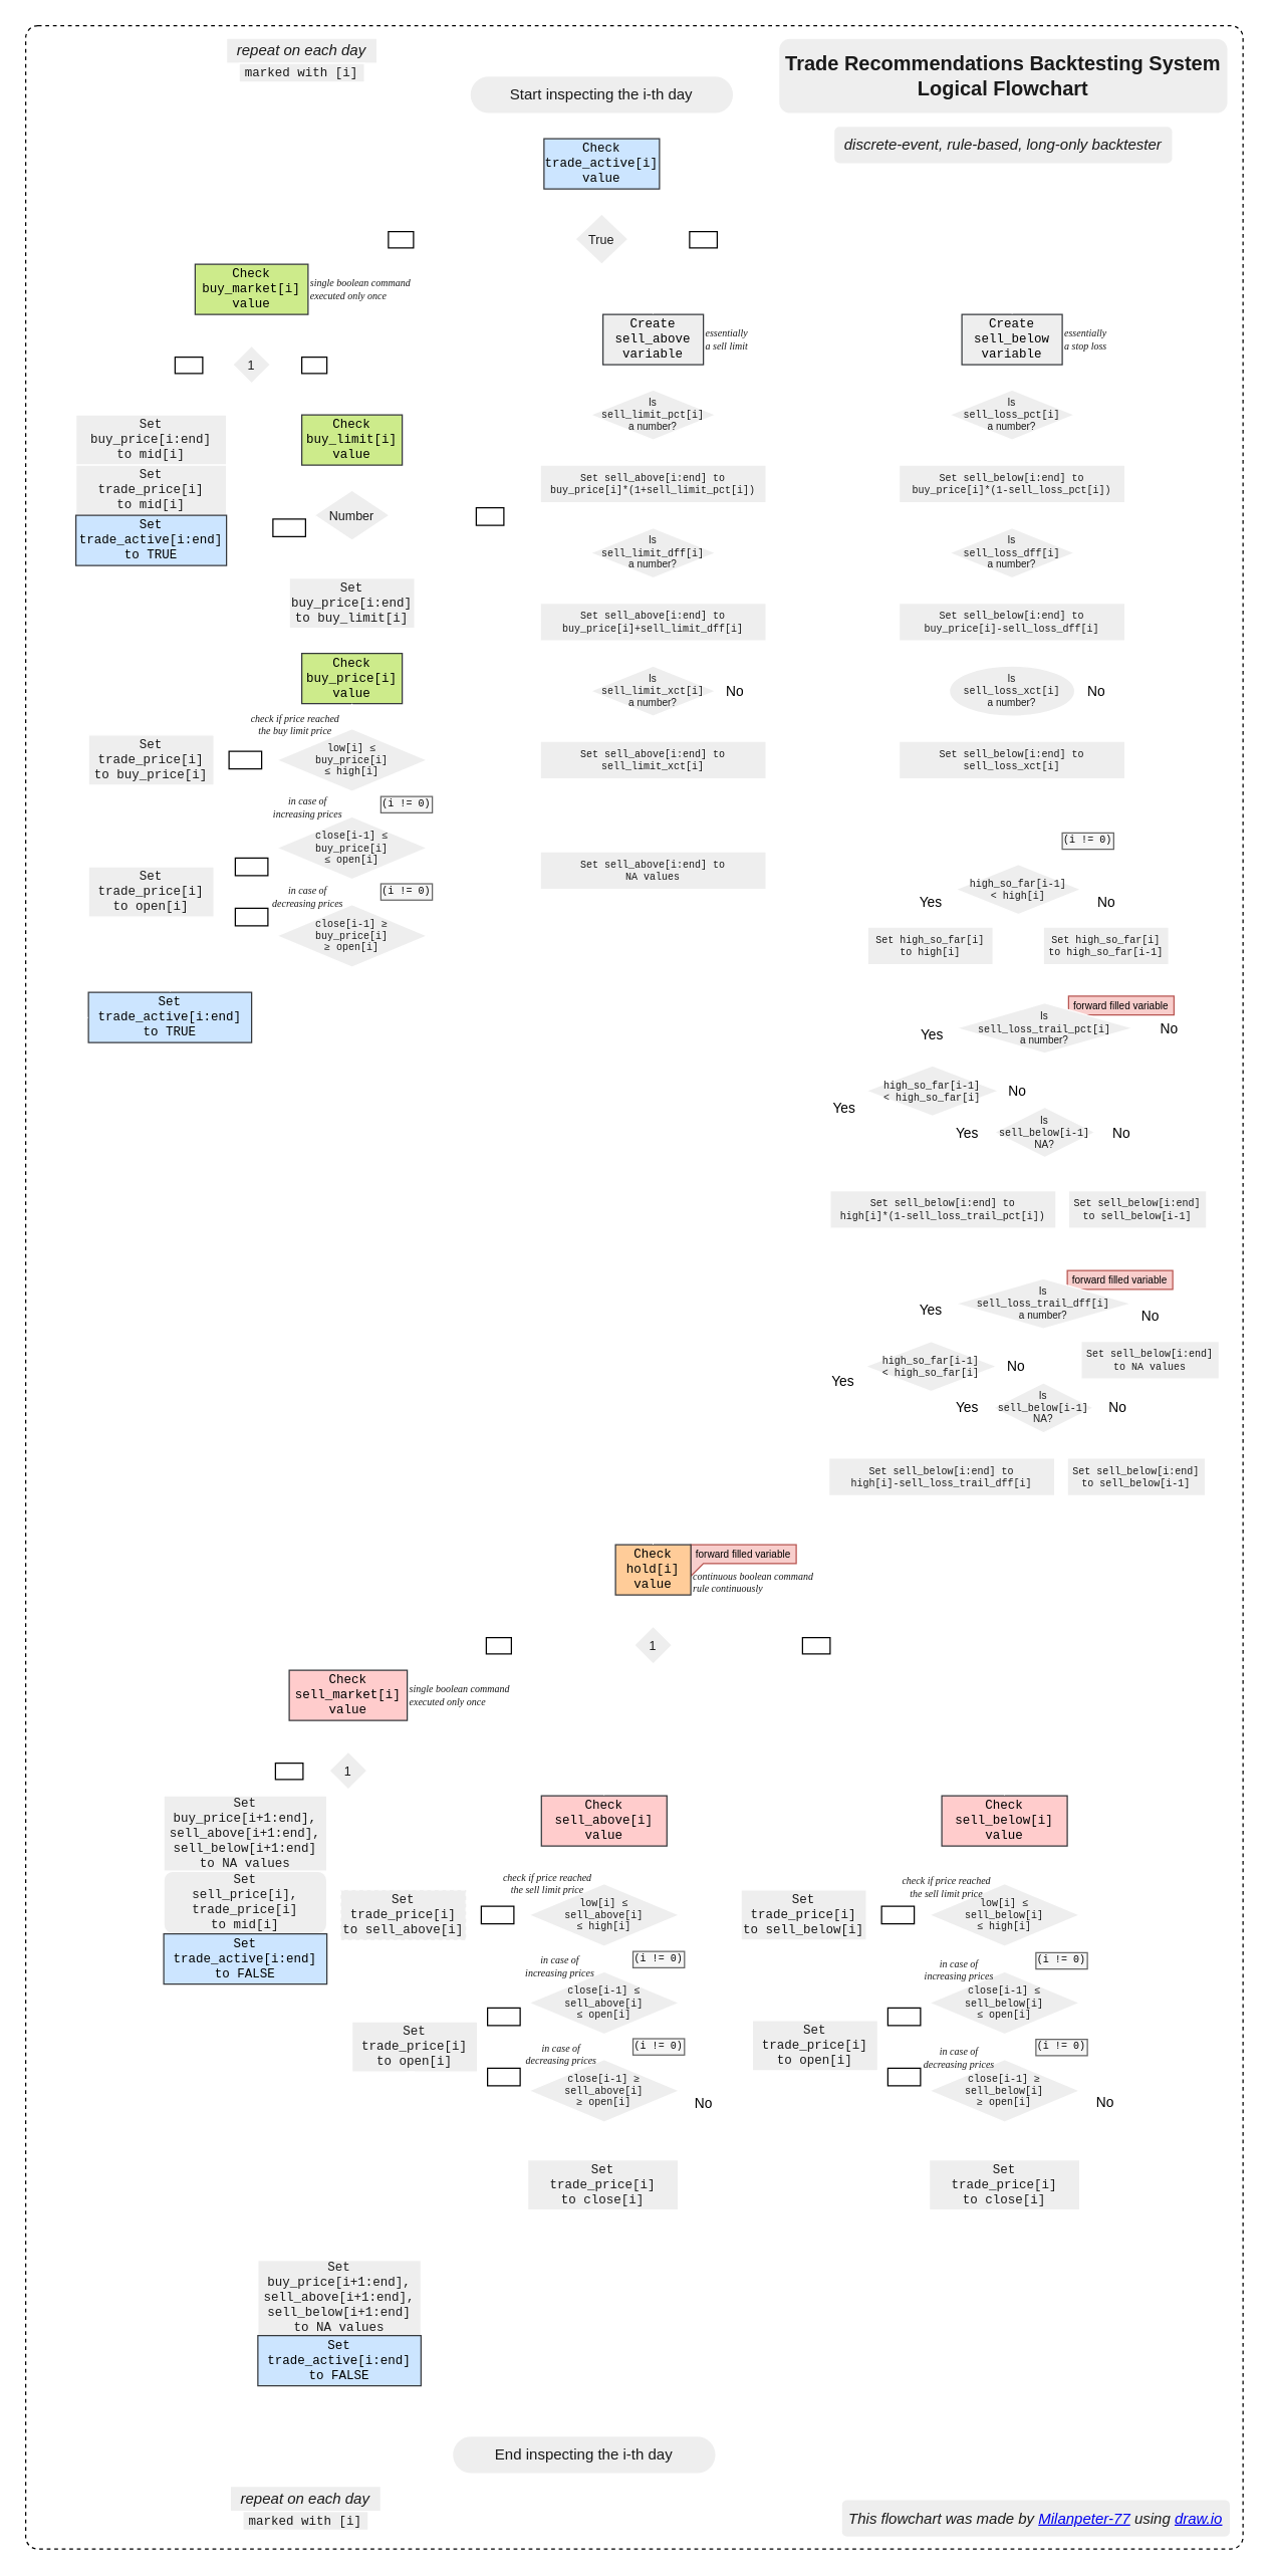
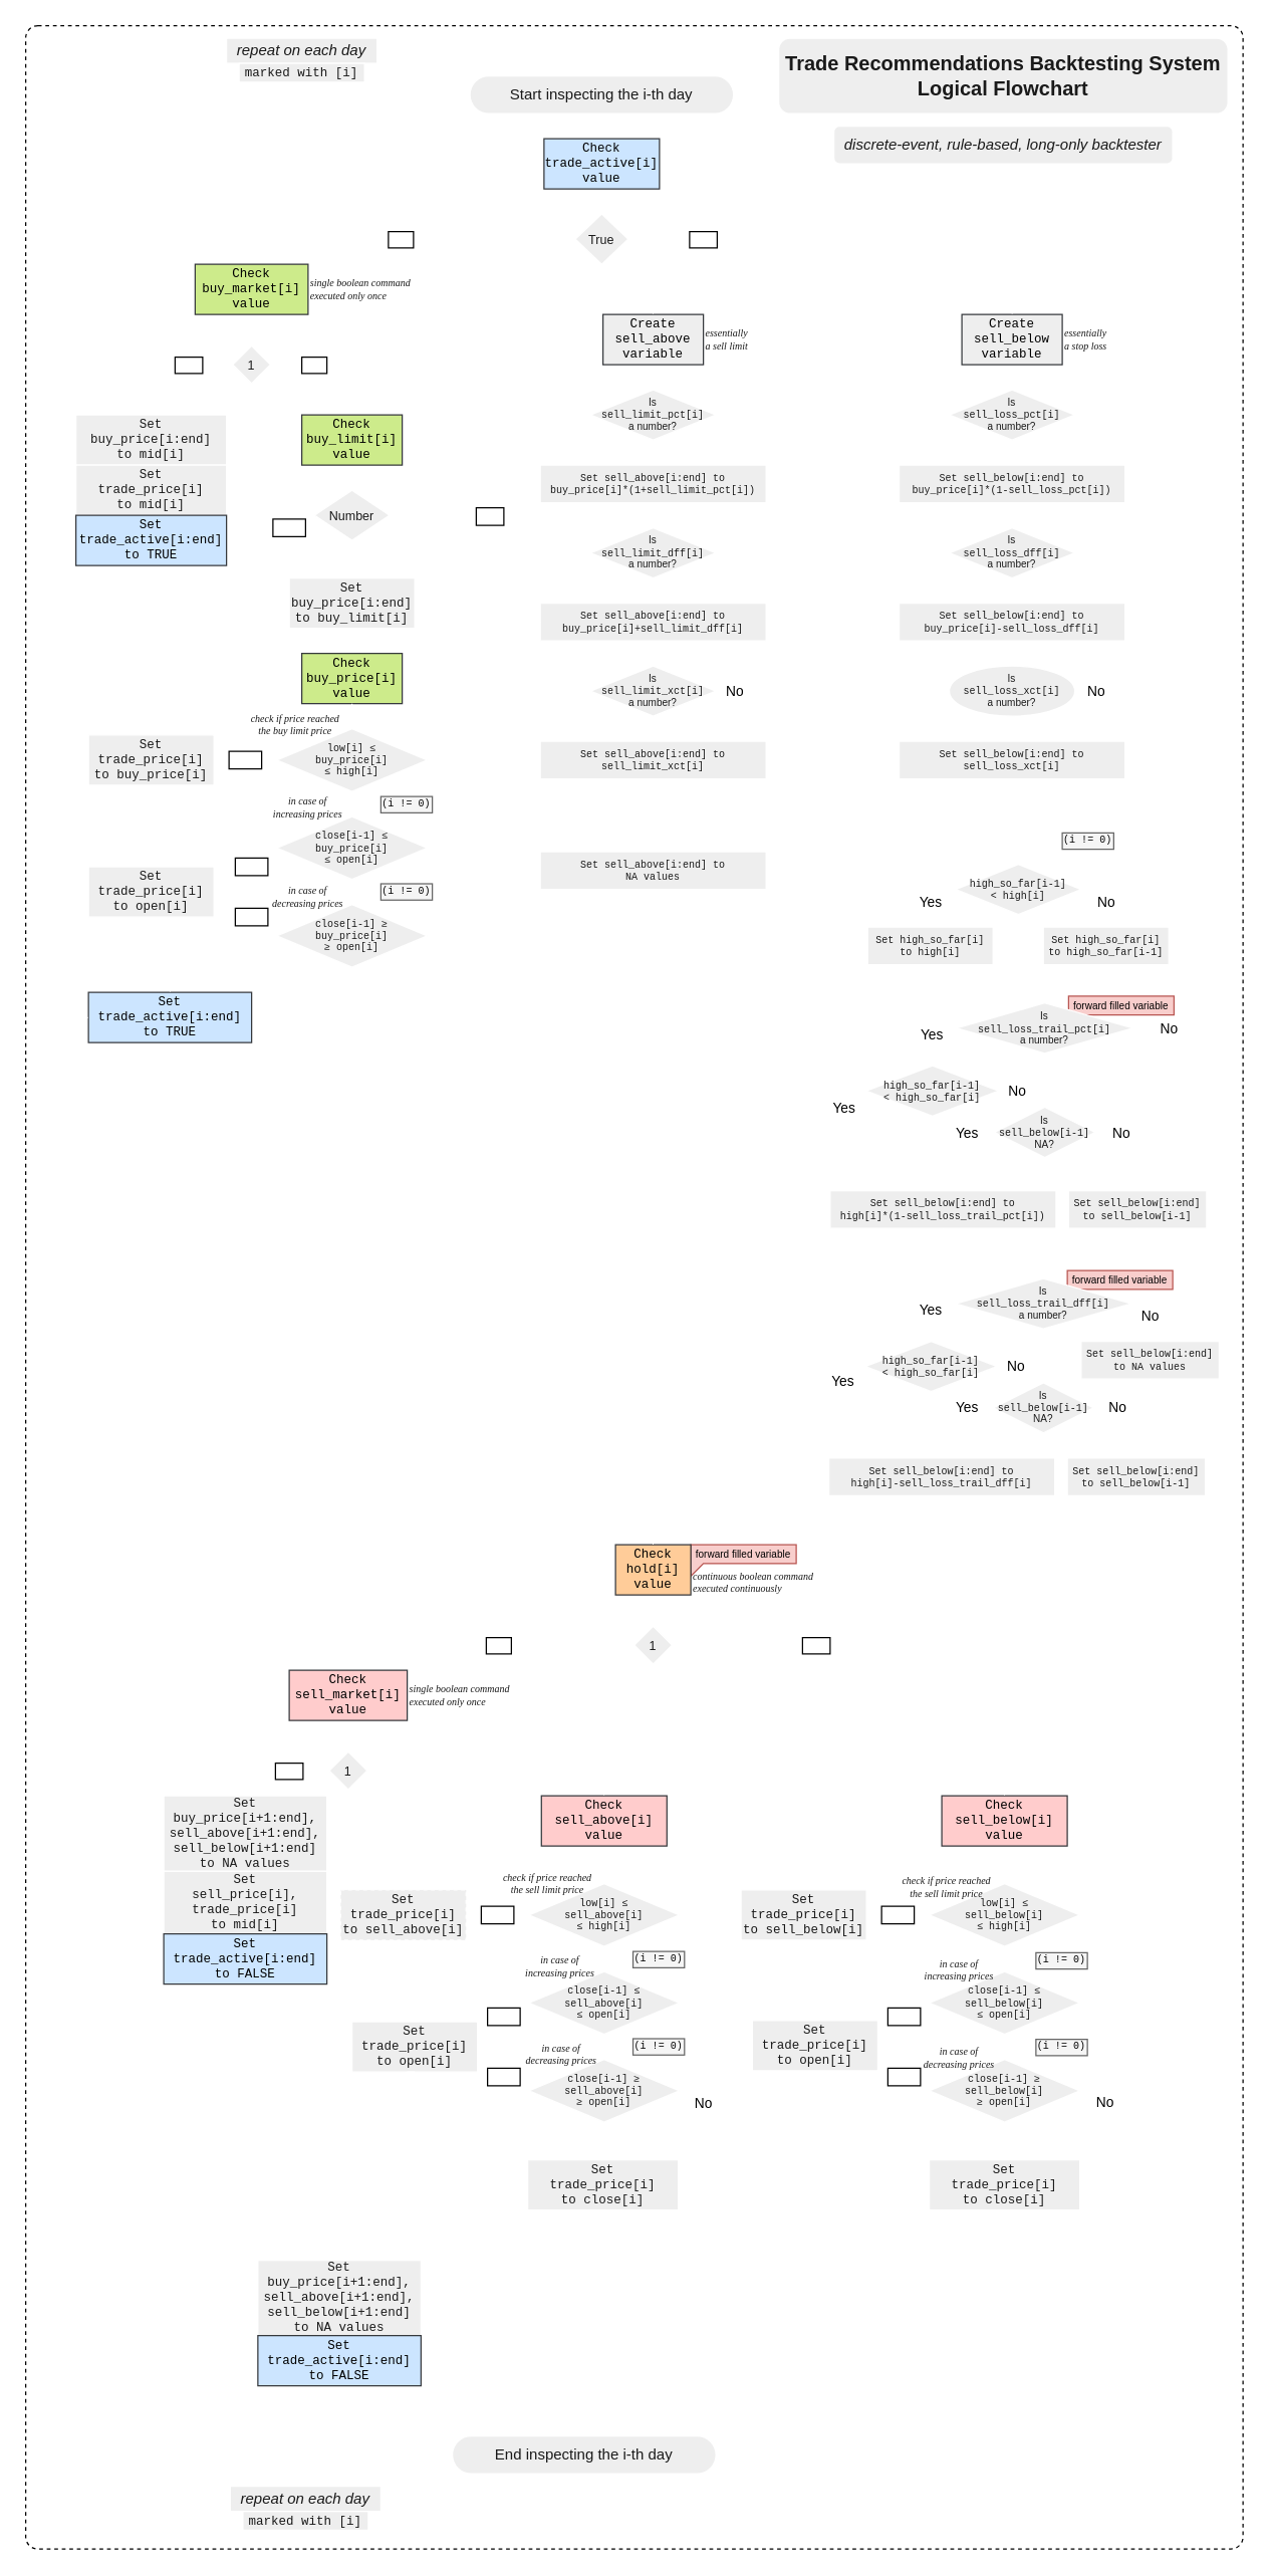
- <mxCell id="48" value="continuous boolean command&lt;div&gt;rule continuously&lt;/div&gt;" style="text;html=1;align=left;verticalAlign=middle;whiteSpace=wrap;rounded=0;fontColor=#1A1A1A;fontStyle=2;fontFamily=Times New Roman;fontSize=8;" parent="45" vertex="1"><mxGeometry x="60" y="20" width="100" height="20" as="geometry" /></mxCell>
+ <mxCell id="48" value="continuous boolean command&lt;div&gt;executed continuously&lt;/div&gt;" style="text;html=1;align=left;verticalAlign=middle;whiteSpace=wrap;rounded=0;fontColor=#1A1A1A;fontStyle=2;fontFamily=Times New Roman;fontSize=8;" parent="45" vertex="1"><mxGeometry x="60" y="20" width="100" height="20" as="geometry" /></mxCell>
- <mxCell id="103" value="Set&lt;div&gt;sell_price[i],&lt;/div&gt;&lt;div&gt;trade_price[i]&lt;/div&gt;&lt;div&gt;&lt;div&gt;to mid[i]&lt;/div&gt;&lt;/div&gt;" style="whiteSpace=wrap;html=1;strokeColor=#FFFFFF;fontColor=#1A1A1A;fillColor=#EEEEEE;fontSize=10;fontFamily=Courier New;rounded=1;" parent="1" vertex="1"><mxGeometry x="129.99" y="1490" width="130" height="50" as="geometry" /></mxCell>
+ <mxCell id="103" value="Set&lt;div&gt;sell_price[i],&lt;/div&gt;&lt;div&gt;trade_price[i]&lt;/div&gt;&lt;div&gt;&lt;div&gt;to mid[i]&lt;/div&gt;&lt;/div&gt;" style="rounded=0;whiteSpace=wrap;html=1;strokeColor=#FFFFFF;fontColor=#1A1A1A;fillColor=#EEEEEE;fontSize=10;fontFamily=Courier New;" parent="1" vertex="1"><mxGeometry x="129.99" y="1490" width="130" height="50" as="geometry" /></mxCell>
- <mxCell id="98" value="This flowchart was made by &lt;a href=&quot;https://github.com/Milanpeter-77&quot;&gt;Milanpeter-77&lt;/a&gt; using &lt;a href=&quot;https://app.diagrams.net/&quot;&gt;draw.io&lt;/a&gt;" style="rounded=1;whiteSpace=wrap;html=1;strokeColor=#FFFFFF;fontColor=#1A1A1A;fillColor=#EEEEEE;fontSize=12;fontStyle=2;align=center;" parent="1" vertex="1"><mxGeometry x="670" y="1990.5" width="310" height="30" as="geometry" /></mxCell>
